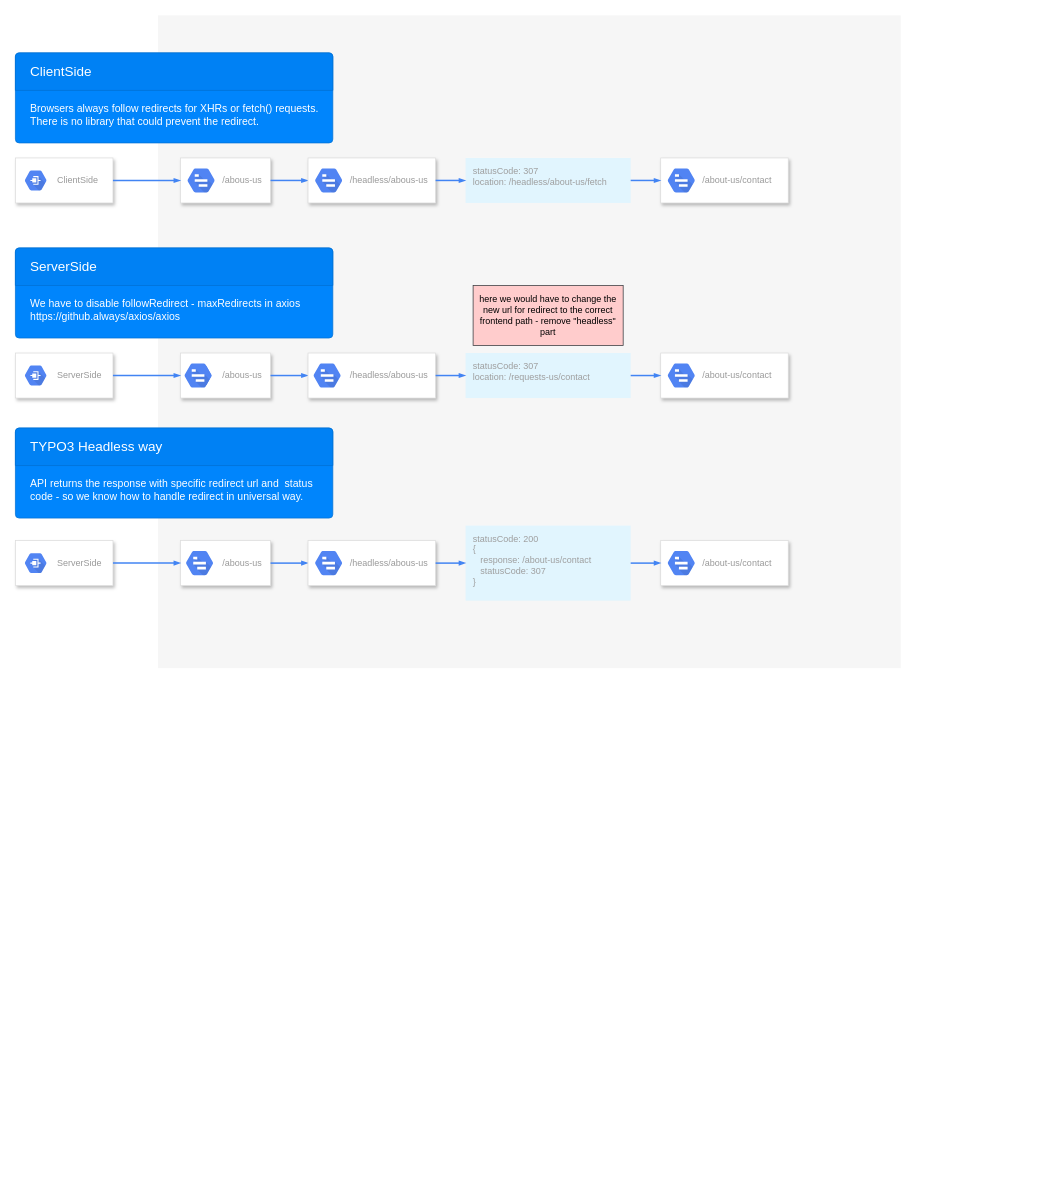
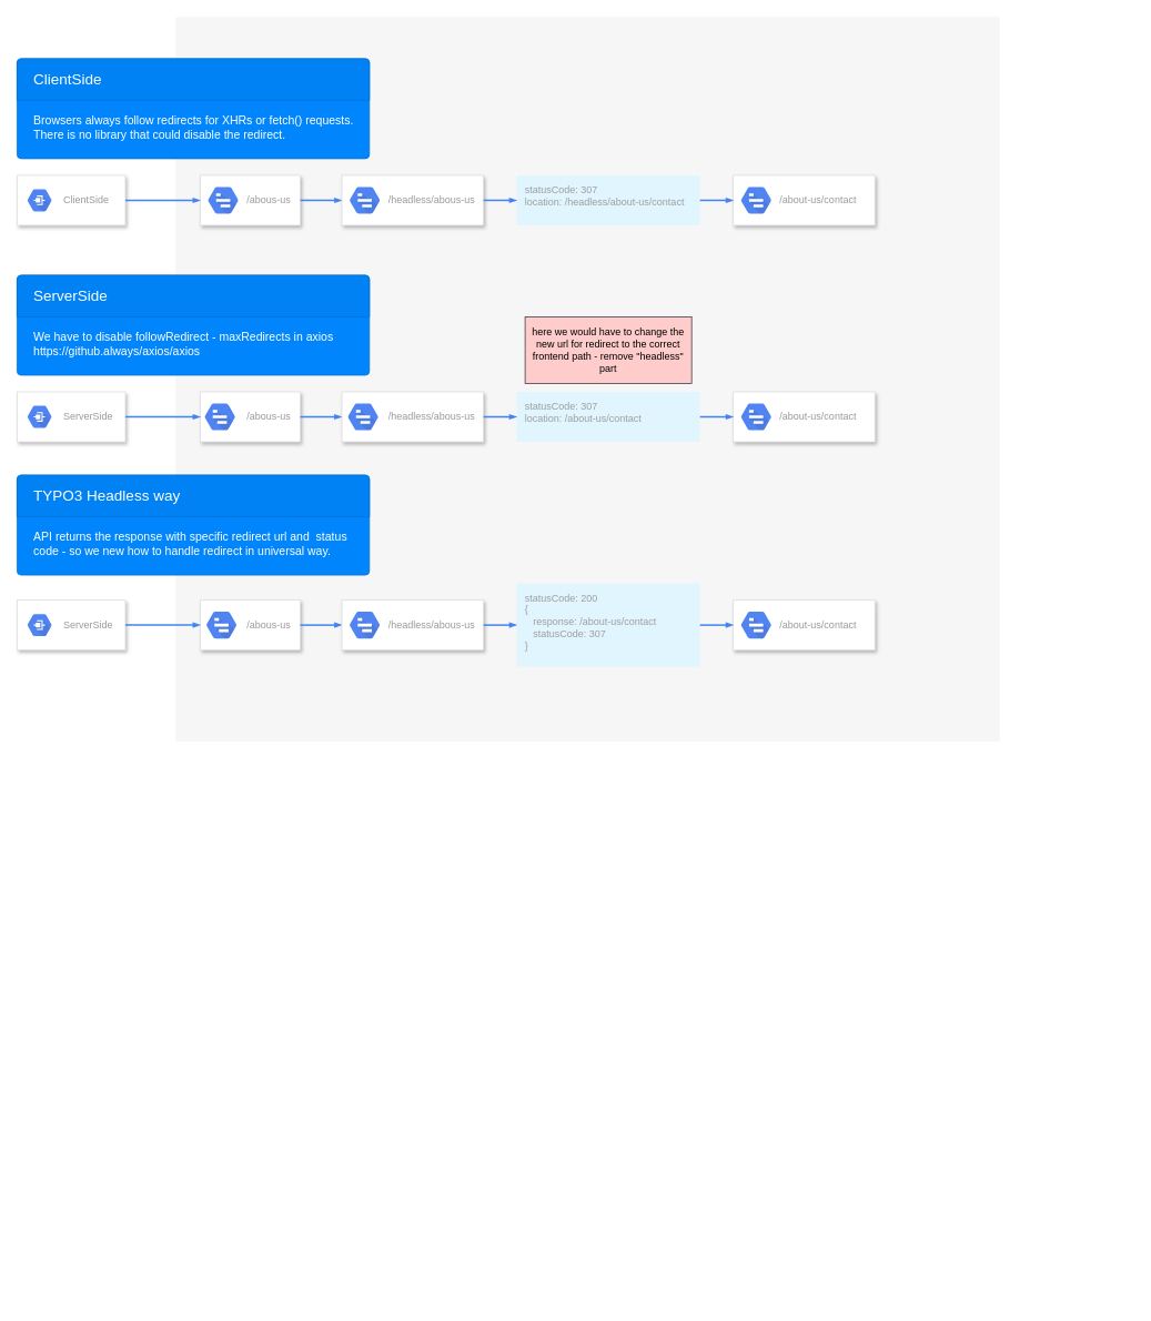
- <mxCell id="39" value="&lt;br&gt;&lt;br&gt;Browsers&amp;nbsp;&lt;span style=&quot;box-sizing: border-box&quot;&gt;always&lt;/span&gt;&amp;nbsp;follow redirects for XHRs or fetch() requests. There is no library that&amp;nbsp;&lt;span style=&quot;box-sizing: border-box&quot;&gt;could&lt;/span&gt;&amp;nbsp;prevent the redirect." style="html=1;shadow=0;dashed=0;shape=mxgraph.bootstrap.rrect;rSize=5;strokeColor=#0071D5;html=1;whiteSpace=wrap;fillColor=#0085FC;fontColor=#ffffff;verticalAlign=bottom;align=left;spacing=20;spacingBottom=0;fontSize=14;" vertex="1" parent="3"><mxGeometry y="50" width="423" height="120" as="geometry" /></mxCell>
+ <mxCell id="39" value="&lt;br&gt;&lt;br&gt;Browsers&amp;nbsp;&lt;span style=&quot;box-sizing: border-box&quot;&gt;always&lt;/span&gt;&amp;nbsp;follow redirects for XHRs or fetch() requests. There is no library that&amp;nbsp;&lt;span style=&quot;box-sizing: border-box&quot;&gt;could&lt;/span&gt;&amp;nbsp;disable the redirect." style="html=1;shadow=0;dashed=0;shape=mxgraph.bootstrap.rrect;rSize=5;strokeColor=#0071D5;html=1;whiteSpace=wrap;fillColor=#0085FC;fontColor=#ffffff;verticalAlign=bottom;align=left;spacing=20;spacingBottom=0;fontSize=14;" vertex="1" parent="3"><mxGeometry y="50" width="423" height="120" as="geometry" /></mxCell>
- <mxCell id="33" value="statusCode: 307&lt;br&gt;location: /headless/about-us/fetch" style="points=[[0,0,0],[0.25,0,0],[0.5,0,0],[0.75,0,0],[1,0,0],[1,0.25,0],[1,0.5,0],[1,0.75,0],[1,1,0],[0.75,1,0],[0.5,1,0],[0.25,1,0],[0,1,0],[0,0.75,0],[0,0.5,0],[0,0.25,0]];absoluteArcSize=1;arcSize=2;html=1;strokeColor=none;gradientColor=none;shadow=0;dashed=0;fontSize=12;fontColor=#9E9E9E;align=left;verticalAlign=top;spacing=10;spacingTop=-4;fillColor=#E1F5FE;" vertex="1" parent="22"><mxGeometry x="600" width="220" height="60" as="geometry" /></mxCell>
+ <mxCell id="33" value="statusCode: 307&lt;br&gt;location: /headless/about-us/contact" style="points=[[0,0,0],[0.25,0,0],[0.5,0,0],[0.75,0,0],[1,0,0],[1,0.25,0],[1,0.5,0],[1,0.75,0],[1,1,0],[0.75,1,0],[0.5,1,0],[0.25,1,0],[0,1,0],[0,0.75,0],[0,0.5,0],[0,0.25,0]];absoluteArcSize=1;arcSize=2;html=1;strokeColor=none;gradientColor=none;shadow=0;dashed=0;fontSize=12;fontColor=#9E9E9E;align=left;verticalAlign=top;spacing=10;spacingTop=-4;fillColor=#E1F5FE;" vertex="1" parent="22"><mxGeometry x="600" width="220" height="60" as="geometry" /></mxCell>
- <mxCell id="16" value="statusCode: 307&lt;br&gt;location: /requests-us/contact" style="points=[[0,0,0],[0.25,0,0],[0.5,0,0],[0.75,0,0],[1,0,0],[1,0.25,0],[1,0.5,0],[1,0.75,0],[1,1,0],[0.75,1,0],[0.5,1,0],[0.25,1,0],[0,1,0],[0,0.75,0],[0,0.5,0],[0,0.25,0]];absoluteArcSize=1;arcSize=2;html=1;strokeColor=none;gradientColor=none;shadow=0;dashed=0;fontSize=12;fontColor=#9E9E9E;align=left;verticalAlign=top;spacing=10;spacingTop=-4;fillColor=#E1F5FE;" vertex="1" parent="5"><mxGeometry x="600" width="220" height="60" as="geometry" /></mxCell>
+ <mxCell id="16" value="statusCode: 307&lt;br&gt;location: /about-us/contact" style="points=[[0,0,0],[0.25,0,0],[0.5,0,0],[0.75,0,0],[1,0,0],[1,0.25,0],[1,0.5,0],[1,0.75,0],[1,1,0],[0.75,1,0],[0.5,1,0],[0.25,1,0],[0,1,0],[0,0.75,0],[0,0.5,0],[0,0.25,0]];absoluteArcSize=1;arcSize=2;html=1;strokeColor=none;gradientColor=none;shadow=0;dashed=0;fontSize=12;fontColor=#9E9E9E;align=left;verticalAlign=top;spacing=10;spacingTop=-4;fillColor=#E1F5FE;" vertex="1" parent="5"><mxGeometry x="600" width="220" height="60" as="geometry" /></mxCell>
- <mxCell id="44" value="&lt;br&gt;&lt;br&gt;API returns the response with specific redirect url and&amp;nbsp; status code - so we know how to handle redirect in universal way." style="html=1;shadow=0;dashed=0;shape=mxgraph.bootstrap.rrect;rSize=5;strokeColor=#0071D5;html=1;whiteSpace=wrap;fillColor=#0085FC;fontColor=#ffffff;verticalAlign=bottom;align=left;spacing=20;spacingBottom=0;fontSize=14;" vertex="1" parent="3"><mxGeometry y="550" width="423" height="120" as="geometry" /></mxCell>
+ <mxCell id="44" value="&lt;br&gt;&lt;br&gt;API returns the response with specific redirect url and&amp;nbsp; status code - so we new how to handle redirect in universal way." style="html=1;shadow=0;dashed=0;shape=mxgraph.bootstrap.rrect;rSize=5;strokeColor=#0071D5;html=1;whiteSpace=wrap;fillColor=#0085FC;fontColor=#ffffff;verticalAlign=bottom;align=left;spacing=20;spacingBottom=0;fontSize=14;" vertex="1" parent="3"><mxGeometry y="550" width="423" height="120" as="geometry" /></mxCell>
